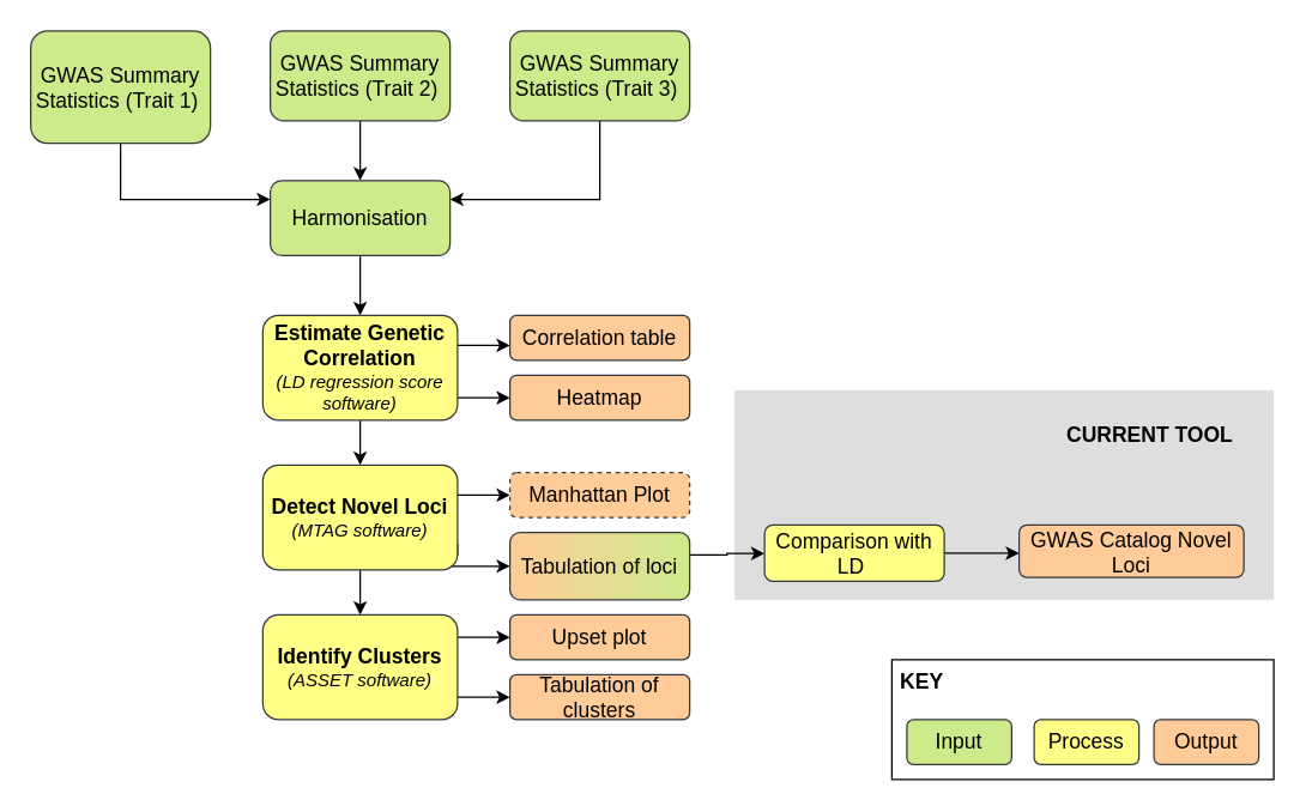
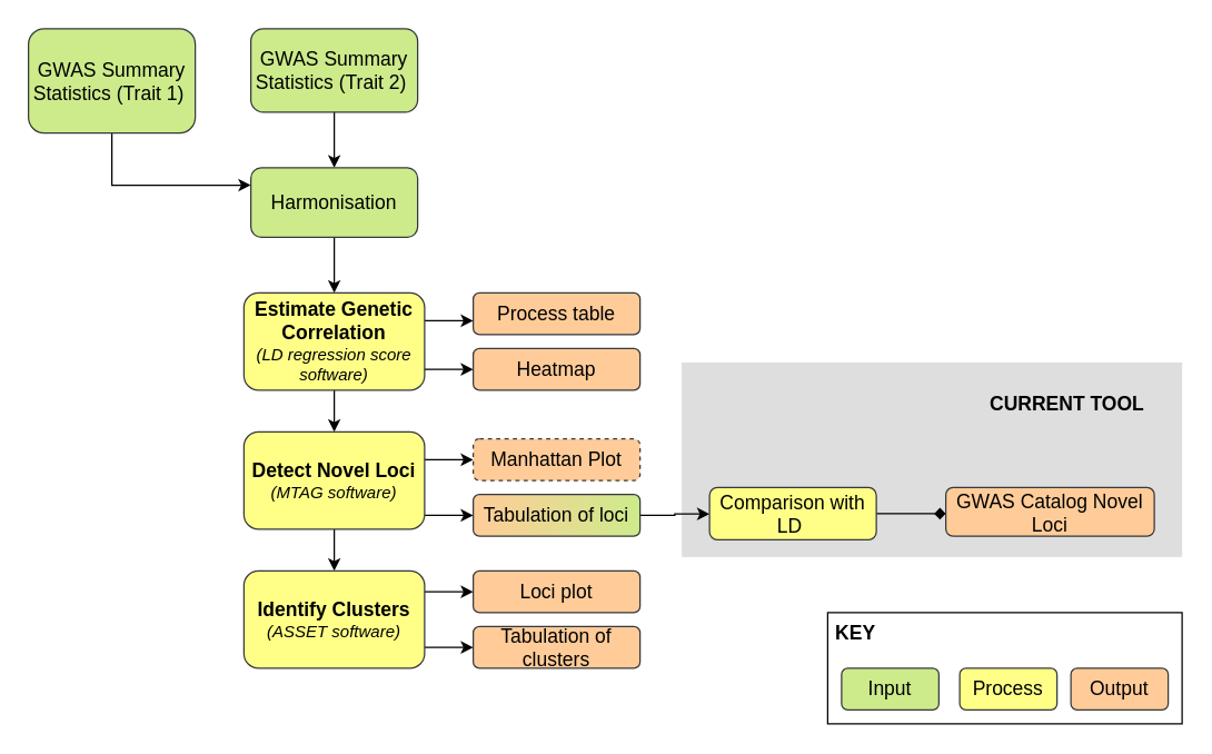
- <mxCell id="8" value="&lt;font style=&quot;font-size: 14px&quot;&gt;GWAS Summary Statistics (Trait 3)&amp;nbsp;&lt;/font&gt;" style="rounded=1;whiteSpace=wrap;html=1;fillColor=#cdeb8b;strokeColor=#36393d;" vertex="1" parent="1"><mxGeometry x="340" y="20" width="120" height="60" as="geometry" /></mxCell>
- <mxCell id="7" style="edgeStyle=orthogonalEdgeStyle;rounded=0;orthogonalLoop=1;jettySize=auto;html=1;entryX=1;entryY=0.25;entryDx=0;entryDy=0;" edge="1" parent="1" source="8" target="10"><mxGeometry relative="1" as="geometry"><Array as="points"><mxPoint x="400" y="133" /><mxPoint x="300" y="133" /></Array></mxGeometry></mxCell>
- <mxCell id="22" value="&lt;font style=&quot;font-size: 14px&quot;&gt;Correlation table&lt;/font&gt;" style="whiteSpace=wrap;html=1;rounded=1;fillColor=#ffcc99;strokeColor=#36393d;" vertex="1" parent="1"><mxGeometry x="340" y="210" width="120" height="30" as="geometry" /></mxCell>
+ <mxCell id="22" value="&lt;font style=&quot;font-size: 14px&quot;&gt;Process table&lt;/font&gt;" style="whiteSpace=wrap;html=1;rounded=1;fillColor=#ffcc99;strokeColor=#36393d;" vertex="1" parent="1"><mxGeometry x="340" y="210" width="120" height="30" as="geometry" /></mxCell>
- <mxCell id="29" value="" style="edgeStyle=orthogonalEdgeStyle;rounded=0;orthogonalLoop=1;jettySize=auto;html=1;fontSize=10;" edge="1" parent="1" source="30" target="31"><mxGeometry relative="1" as="geometry"><Array as="points"><mxPoint x="660" y="368" /><mxPoint x="660" y="368" /></Array></mxGeometry></mxCell>
+ <mxCell id="29" value="" style="edgeStyle=orthogonalEdgeStyle;rounded=0;orthogonalLoop=1;jettySize=auto;html=1;fontSize=10;endArrow=diamond;" edge="1" parent="1" source="30" target="31"><mxGeometry relative="1" as="geometry"><Array as="points"><mxPoint x="660" y="368" /><mxPoint x="660" y="368" /></Array></mxGeometry></mxCell>
- <mxCell id="26" value="&lt;font style=&quot;font-size: 14px&quot;&gt;Tabulation of loci&lt;/font&gt;" style="whiteSpace=wrap;html=1;rounded=1;fillColor=#ffcc99;strokeColor=#36393d;gradientColor=#CDEB8B;gradientDirection=east;" vertex="1" parent="1"><mxGeometry x="340" y="355" width="120" height="45" as="geometry" /></mxCell>
+ <mxCell id="26" value="&lt;font style=&quot;font-size: 14px&quot;&gt;Tabulation of loci&lt;/font&gt;" style="whiteSpace=wrap;html=1;rounded=1;fillColor=#ffcc99;strokeColor=#36393d;gradientColor=#CDEB8B;gradientDirection=east;" vertex="1" parent="1"><mxGeometry x="340" y="355" width="120" height="30" as="geometry" /></mxCell>
- <mxCell id="27" value="&lt;font style=&quot;font-size: 14px&quot;&gt;Upset plot&lt;/font&gt;" style="whiteSpace=wrap;html=1;rounded=1;fillColor=#ffcc99;strokeColor=#36393d;" vertex="1" parent="1"><mxGeometry x="340" y="410" width="120" height="30" as="geometry" /></mxCell>
+ <mxCell id="27" value="&lt;font style=&quot;font-size: 14px&quot;&gt;Loci plot&lt;/font&gt;" style="whiteSpace=wrap;html=1;rounded=1;fillColor=#ffcc99;strokeColor=#36393d;" vertex="1" parent="1"><mxGeometry x="340" y="410" width="120" height="30" as="geometry" /></mxCell>
